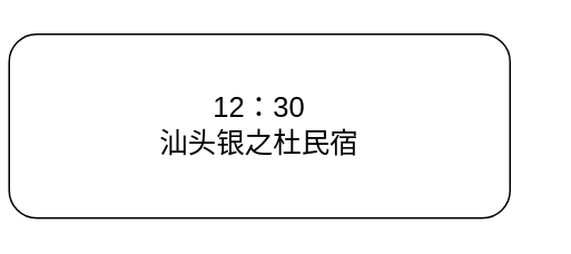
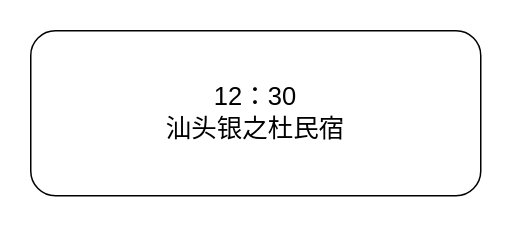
- <mxCell id="2" value="12：30&lt;br&gt;汕头银之杜民宿" style="rounded=1;whiteSpace=wrap;html=1;fontSize=17;" vertex="1" parent="1"><mxGeometry x="5" y="20" width="300" height="110" as="geometry" /></mxCell>
+ <mxCell id="2" value="12：30&lt;br&gt;汕头银之杜民宿" style="rounded=1;whiteSpace=wrap;html=1;fontSize=17;" vertex="1" parent="1"><mxGeometry x="20" y="20" width="300" height="110" as="geometry" /></mxCell>
